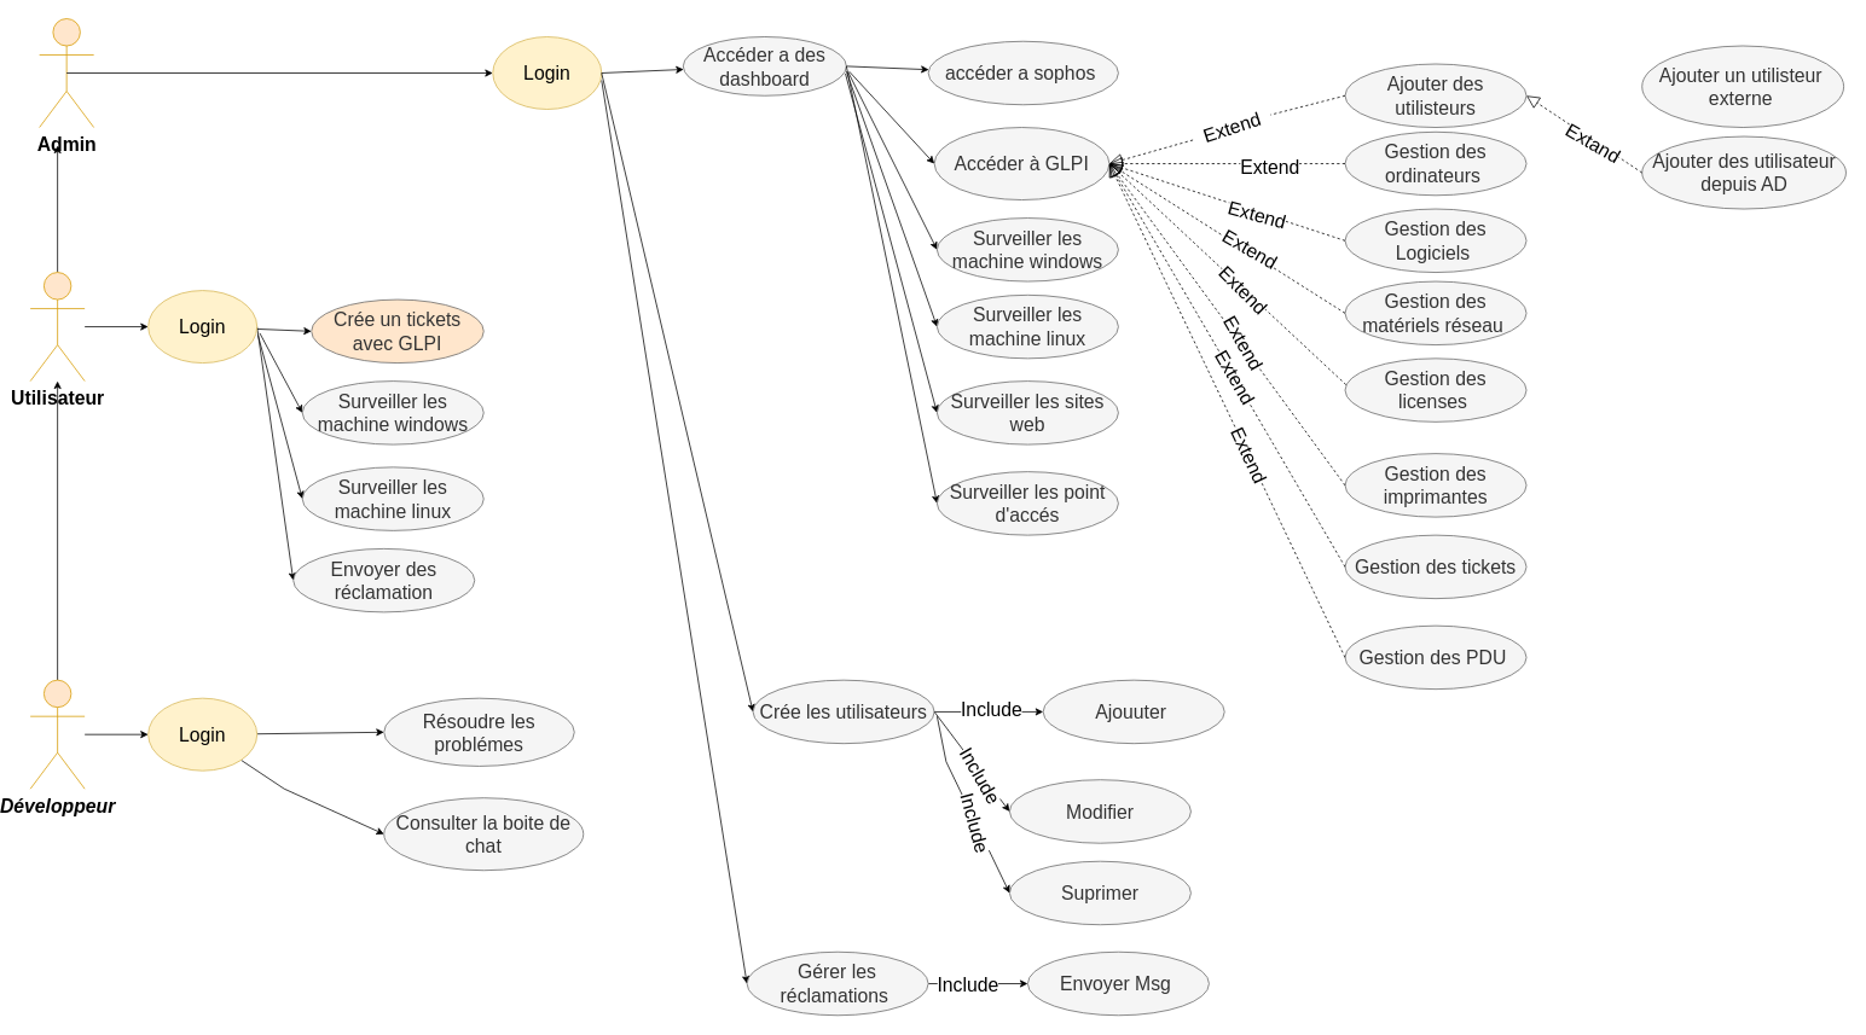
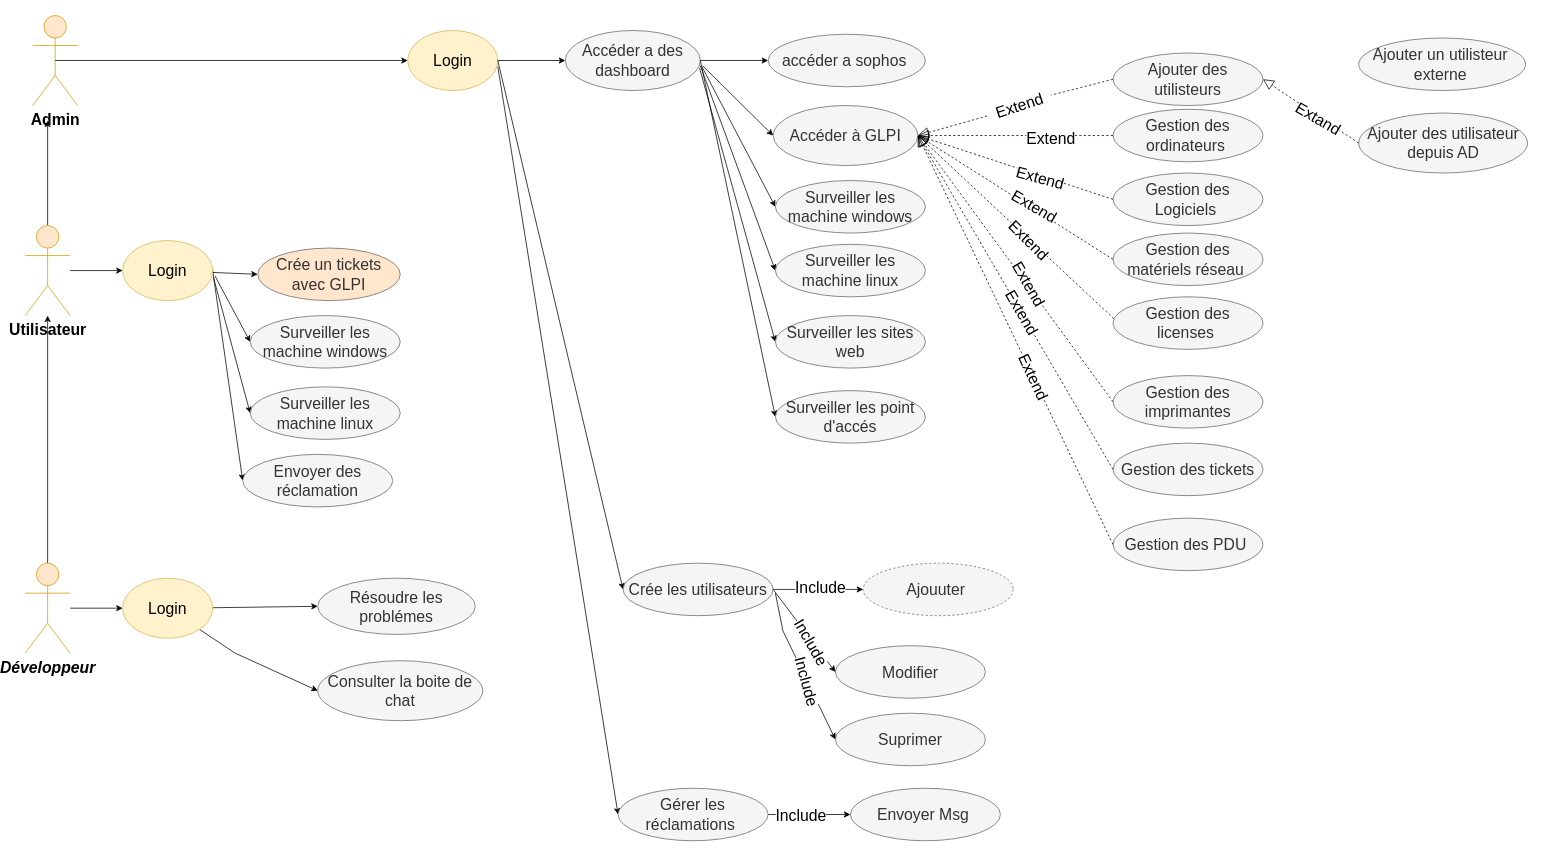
- <mxCell id="8" value="Accéder a des dashboard" style="ellipse;whiteSpace=wrap;html=1;fontSize=21;fillColor=#f5f5f5;fontColor=#333333;strokeColor=#666666;" parent="1" vertex="1"><mxGeometry x="740" y="40" width="180" height="65" as="geometry" /></mxCell>
+ <mxCell id="8" value="Accéder a des dashboard" style="ellipse;whiteSpace=wrap;html=1;fontSize=21;fillColor=#f5f5f5;fontColor=#333333;strokeColor=#666666;" parent="1" vertex="1"><mxGeometry x="740" y="40" width="180" height="80" as="geometry" /></mxCell>
- <mxCell id="21" value="Ajouter un utilisteur&amp;nbsp;&lt;br&gt;externe&amp;nbsp;" style="ellipse;whiteSpace=wrap;html=1;fontSize=21;fillColor=#f5f5f5;fontColor=#333333;strokeColor=#666666;" parent="1" vertex="1"><mxGeometry x="1797.5" y="50" width="222.5" height="90" as="geometry" /></mxCell>
+ <mxCell id="21" value="Ajouter un utilisteur&amp;nbsp;&lt;br&gt;externe&amp;nbsp;" style="ellipse;whiteSpace=wrap;html=1;fontSize=21;fillColor=#f5f5f5;fontColor=#333333;strokeColor=#666666;" parent="1" vertex="1"><mxGeometry x="1797.5" y="50" width="222.5" height="70" as="geometry" /></mxCell>
- <mxCell id="41" value="Ajouuter&amp;nbsp;" style="ellipse;whiteSpace=wrap;html=1;fontSize=21;fillColor=#f5f5f5;fontColor=#333333;strokeColor=#666666;" parent="1" vertex="1"><mxGeometry x="1137" y="750" width="200" height="70" as="geometry" /></mxCell>
+ <mxCell id="41" value="Ajouuter&amp;nbsp;" style="ellipse;whiteSpace=wrap;html=1;fontSize=21;fillColor=#f5f5f5;fontColor=#333333;strokeColor=#666666;dashed=1;" parent="1" vertex="1"><mxGeometry x="1137" y="750" width="200" height="70" as="geometry" /></mxCell>
